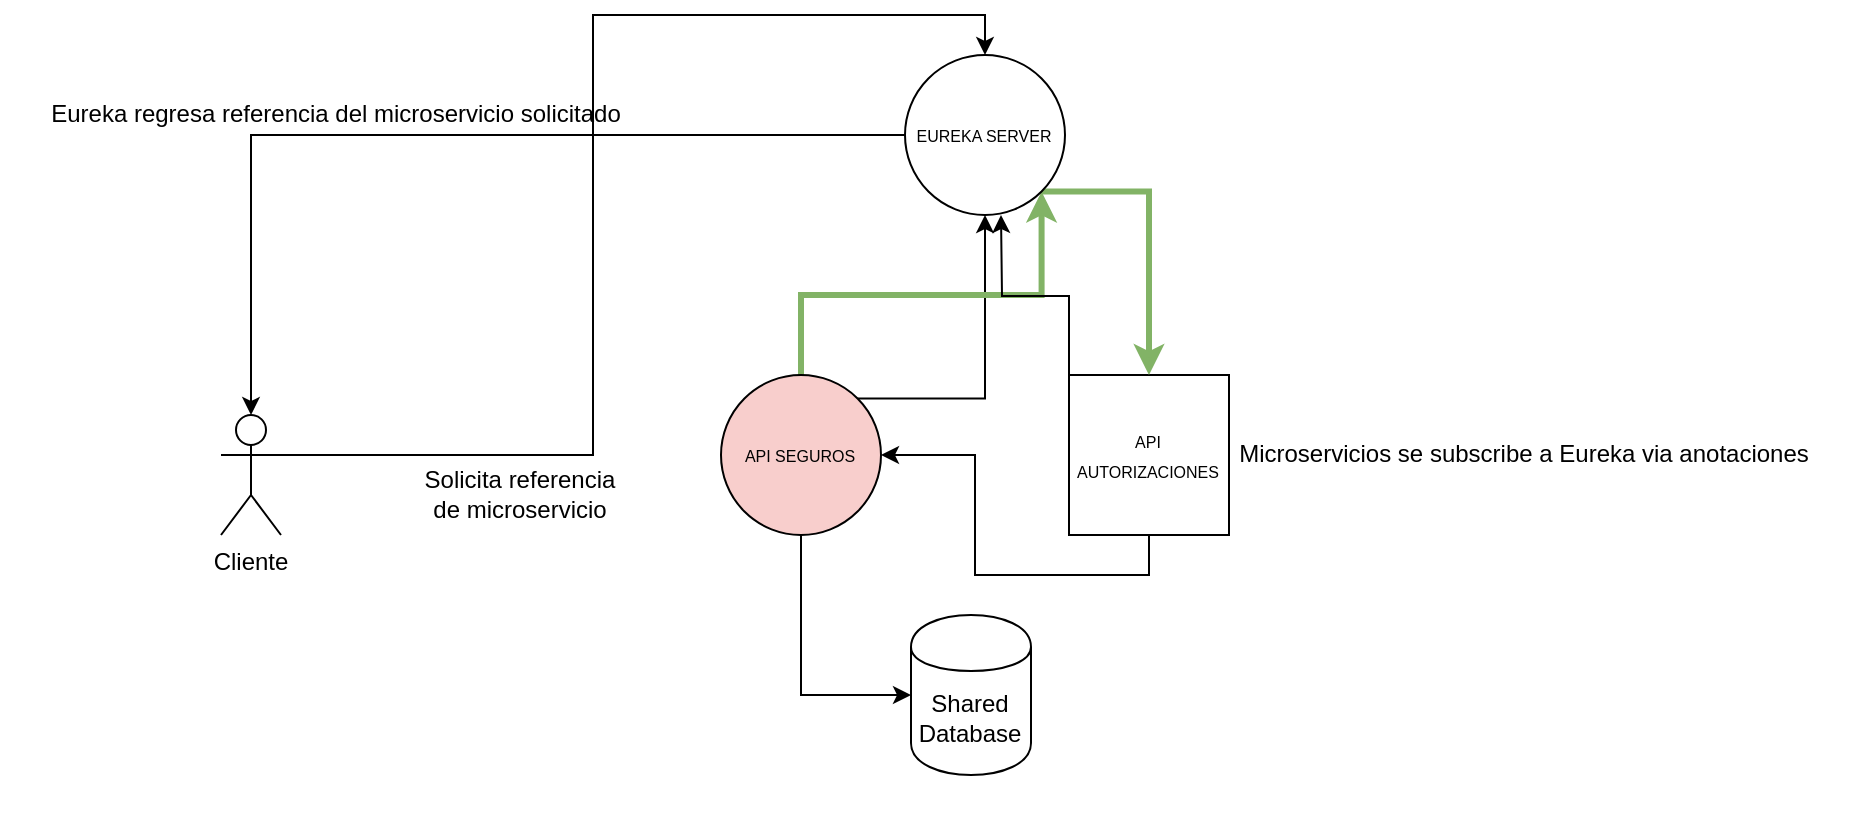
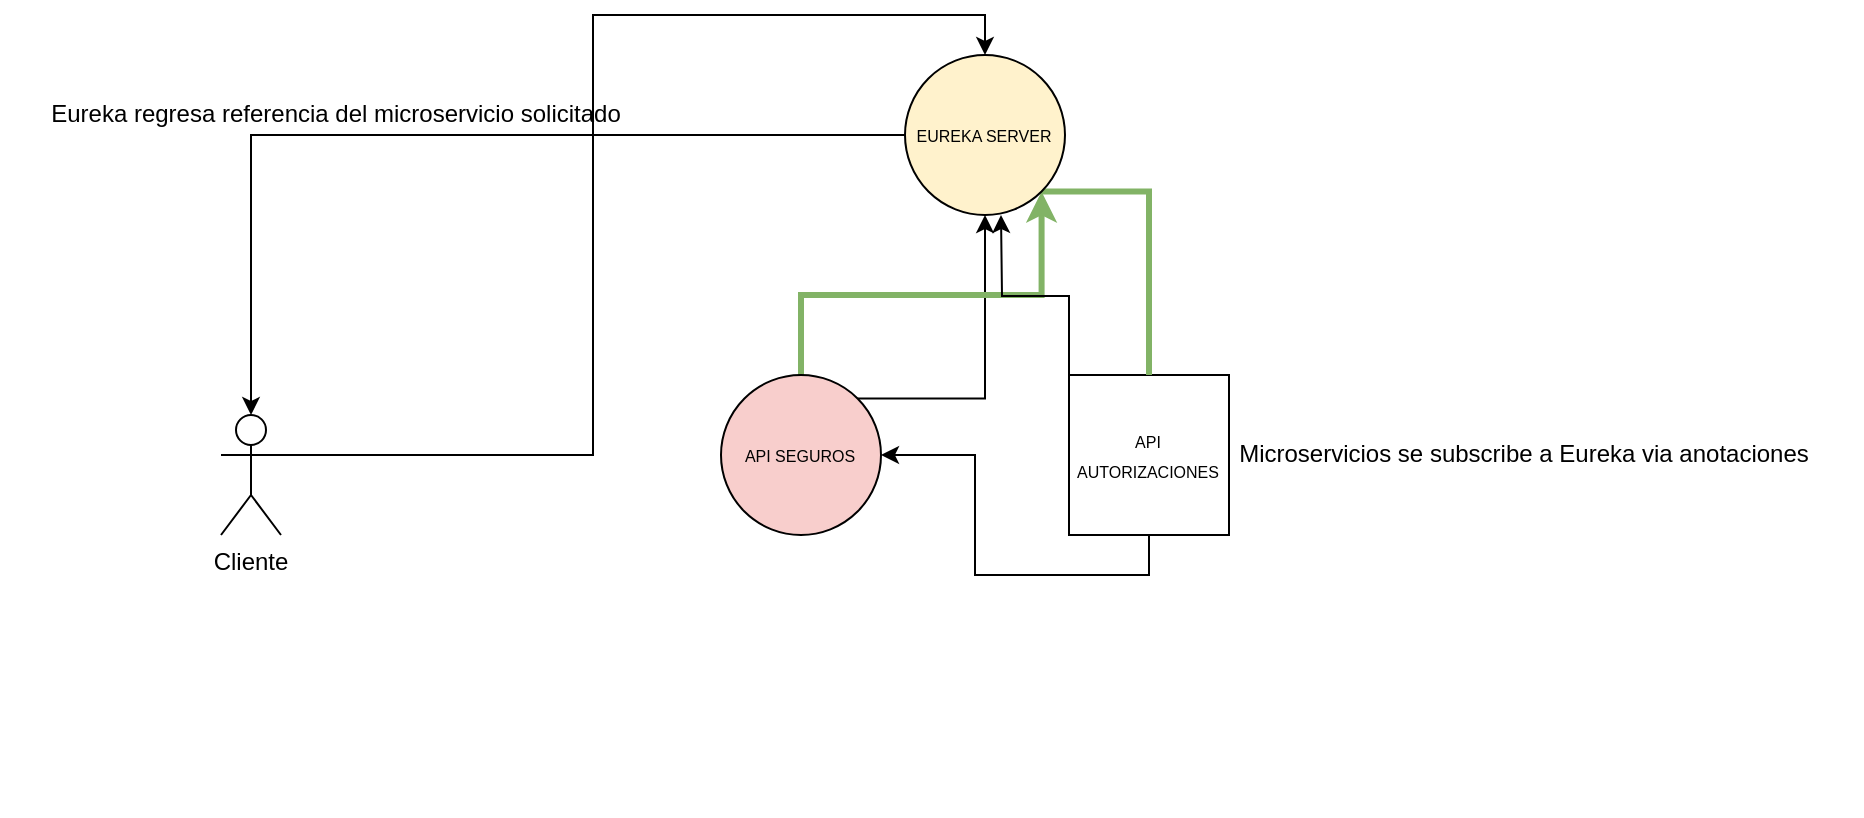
- <mxCell id="14" value="&lt;span style=&quot;font-size: 8px&quot;&gt;EUREKA SERVER&lt;/span&gt;" style="ellipse;whiteSpace=wrap;html=1;aspect=fixed;" vertex="1" parent="1"><mxGeometry x="452" y="20" width="80" height="80" as="geometry" /></mxCell>
+ <mxCell id="14" value="&lt;span style=&quot;font-size: 8px&quot;&gt;EUREKA SERVER&lt;/span&gt;" style="ellipse;whiteSpace=wrap;html=1;aspect=fixed;fillColor=#fff2cc;" vertex="1" parent="1"><mxGeometry x="452" y="20" width="80" height="80" as="geometry" /></mxCell>
- <mxCell id="13" style="edgeStyle=orthogonalEdgeStyle;rounded=0;orthogonalLoop=1;jettySize=auto;html=1;exitX=1;exitY=1;exitDx=0;exitDy=0;entryX=0.5;entryY=0;entryDx=0;entryDy=0;fillColor=#d5e8d4;strokeColor=#82b366;strokeWidth=3;" edge="1" parent="1" source="14" target="11"><mxGeometry relative="1" as="geometry" /></mxCell>
+ <mxCell id="13" style="edgeStyle=orthogonalEdgeStyle;rounded=0;orthogonalLoop=1;jettySize=auto;html=1;exitX=1;exitY=1;exitDx=0;exitDy=0;entryX=0.5;entryY=0;entryDx=0;entryDy=0;fillColor=#d5e8d4;strokeColor=#82b366;strokeWidth=3;endArrow=none;" edge="1" parent="1" source="14" target="11"><mxGeometry relative="1" as="geometry" /></mxCell>
- <mxCell id="15" value="Solicita referencia de microservicio" style="text;html=1;strokeColor=none;fillColor=none;align=center;verticalAlign=middle;whiteSpace=wrap;rounded=0;" vertex="1" parent="1"><mxGeometry x="210" y="230" width="100" height="20" as="geometry" /></mxCell>
- <mxCell id="5" style="edgeStyle=orthogonalEdgeStyle;rounded=0;orthogonalLoop=1;jettySize=auto;html=1;exitX=0.5;exitY=1;exitDx=0;exitDy=0;entryX=0;entryY=0.5;entryDx=0;entryDy=0;" edge="1" parent="1" source="8" target="2"><mxGeometry relative="1" as="geometry" /></mxCell>
- <mxCell id="2" value="Shared Database" style="shape=cylinder;whiteSpace=wrap;html=1;boundedLbl=1;backgroundOutline=1;" vertex="1" parent="1"><mxGeometry x="455" y="300" width="60" height="80" as="geometry" /></mxCell>
